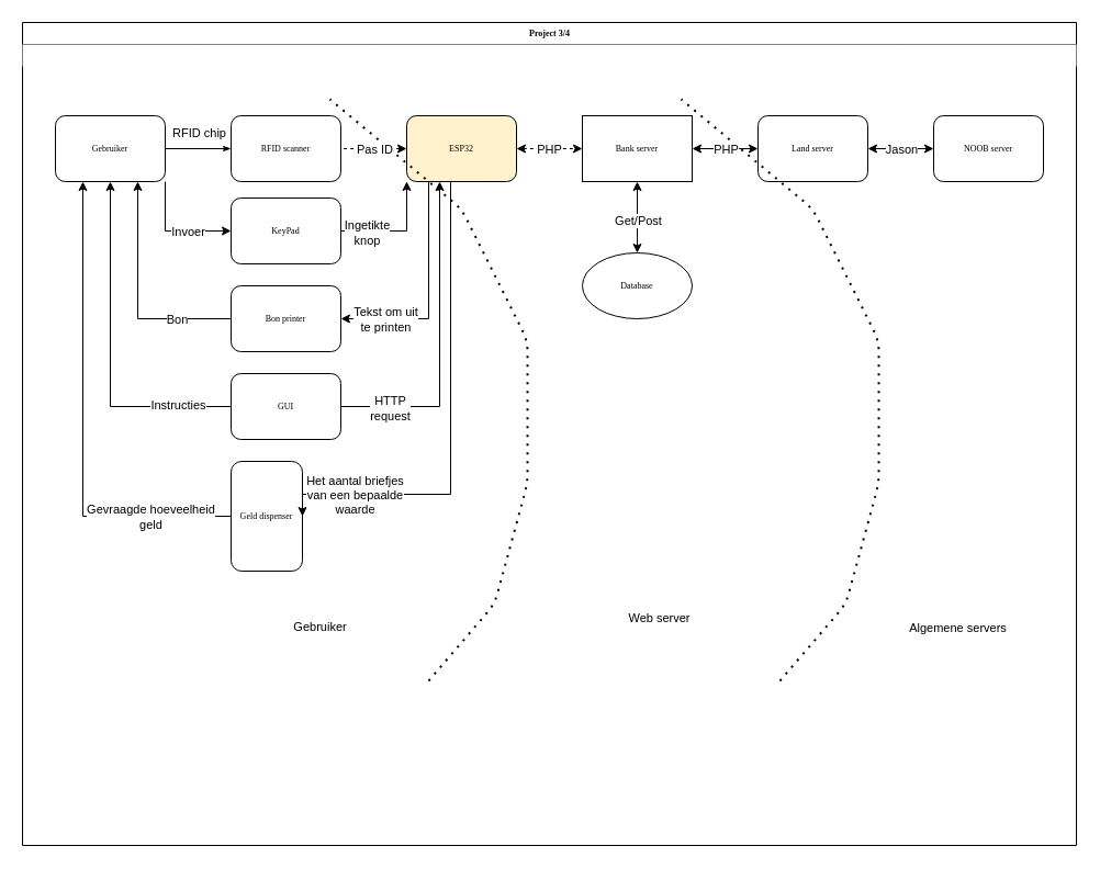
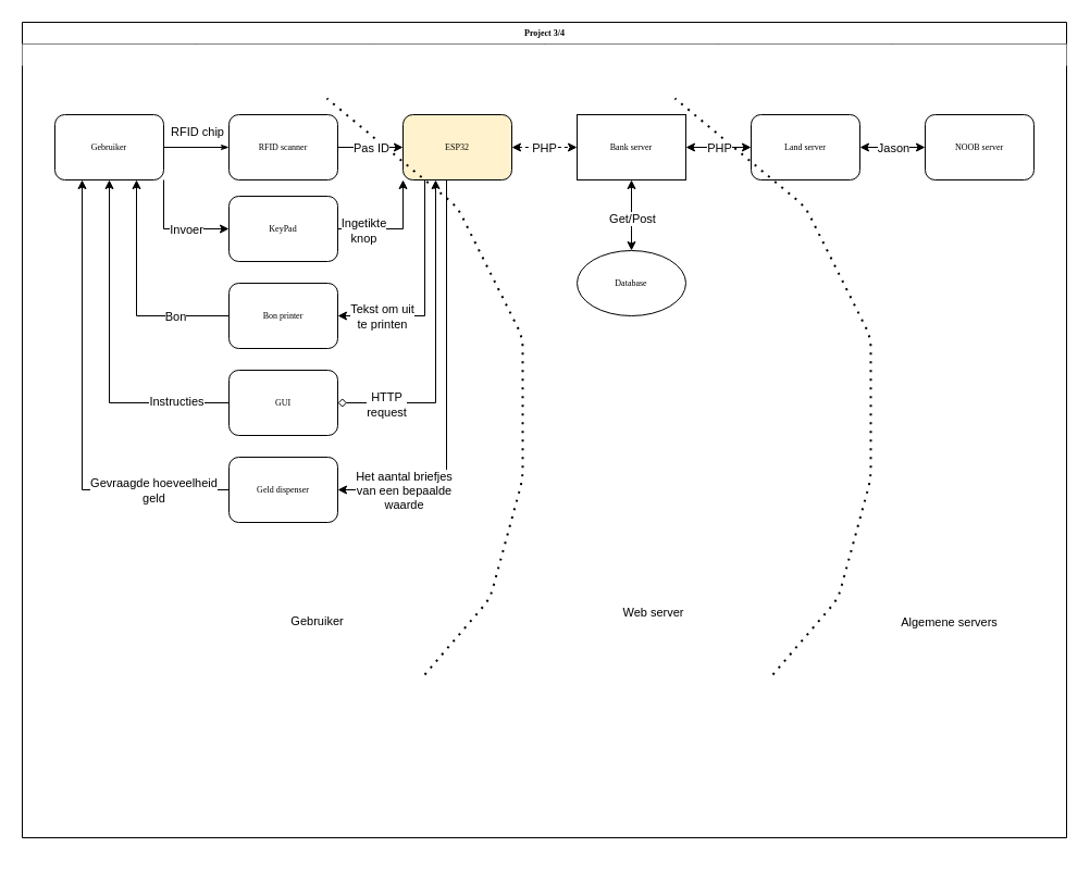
- <mxCell id="37" style="edgeStyle=orthogonalEdgeStyle;rounded=0;orthogonalLoop=1;jettySize=auto;html=1;exitX=0;exitY=0.5;exitDx=0;exitDy=0;entryX=1;entryY=0.5;entryDx=0;entryDy=0;startArrow=classic;startFill=1;endArrow=none;endFill=0;dashed=1;" parent="2" source="14" target="8" edge="1"><mxGeometry relative="1" as="geometry" /></mxCell>
+ <mxCell id="37" style="edgeStyle=orthogonalEdgeStyle;rounded=0;orthogonalLoop=1;jettySize=auto;html=1;exitX=0;exitY=0.5;exitDx=0;exitDy=0;entryX=1;entryY=0.5;entryDx=0;entryDy=0;startArrow=classic;startFill=1;endArrow=none;endFill=0;" parent="2" source="14" target="8" edge="1"><mxGeometry relative="1" as="geometry" /></mxCell>
- <mxCell id="43" style="edgeStyle=orthogonalEdgeStyle;rounded=0;orthogonalLoop=1;jettySize=auto;html=1;entryX=1;entryY=0.5;entryDx=0;entryDy=0;startArrow=classic;startFill=1;endArrow=none;endFill=0;" parent="2" source="14" target="11" edge="1"><mxGeometry relative="1" as="geometry"><Array as="points"><mxPoint x="380" y="350" /></Array></mxGeometry></mxCell>
+ <mxCell id="43" style="edgeStyle=orthogonalEdgeStyle;rounded=0;orthogonalLoop=1;jettySize=auto;html=1;entryX=1;entryY=0.5;entryDx=0;entryDy=0;startArrow=classic;startFill=1;endArrow=diamond;endFill=0;" parent="2" source="14" target="11" edge="1"><mxGeometry relative="1" as="geometry"><Array as="points"><mxPoint x="380" y="350" /></Array></mxGeometry></mxCell>
- <mxCell id="12" value="Geld dispenser" style="rounded=1;whiteSpace=wrap;html=1;shadow=0;labelBackgroundColor=none;strokeWidth=1;fontFamily=Verdana;fontSize=8;align=center;" parent="7" vertex="1"><mxGeometry x="30" y="380" width="65" height="100" as="geometry" /></mxCell>
+ <mxCell id="12" value="Geld dispenser" style="rounded=1;whiteSpace=wrap;html=1;shadow=0;labelBackgroundColor=none;strokeWidth=1;fontFamily=Verdana;fontSize=8;align=center;" parent="7" vertex="1"><mxGeometry x="30" y="380" width="100" height="60" as="geometry" /></mxCell>
